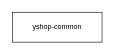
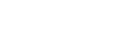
- <mxCell id="2" value="yshop-common" style="rounded=0;whiteSpace=wrap;html=1;" vertex="1" parent="1"><mxGeometry x="20" y="20" width="150" height="50" as="geometry" /></mxCell>
